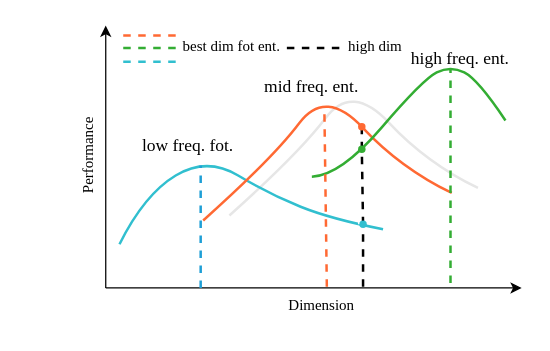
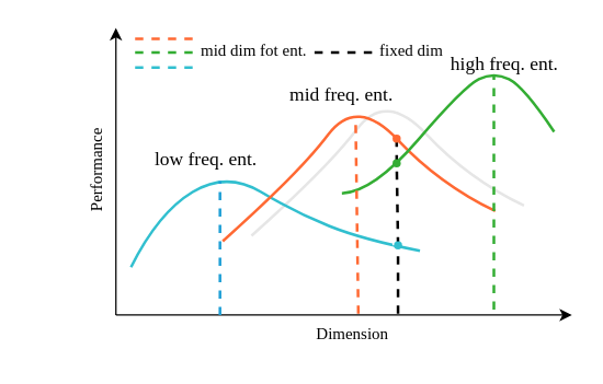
- <mxCell id="18" value="&lt;font face=&quot;Times New Roman&quot;&gt;best dim fot ent.&lt;/font&gt;" style="text;strokeColor=none;align=center;fillColor=none;html=1;verticalAlign=middle;whiteSpace=wrap;rounded=0;" vertex="1" parent="1"><mxGeometry x="135" y="22" width="100" height="30" as="geometry" /></mxCell>
+ <mxCell id="18" value="&lt;font face=&quot;Times New Roman&quot;&gt;mid dim fot ent.&lt;/font&gt;" style="text;strokeColor=none;align=center;fillColor=none;html=1;verticalAlign=middle;whiteSpace=wrap;rounded=0;" vertex="1" parent="1"><mxGeometry x="135" y="22" width="100" height="30" as="geometry" /></mxCell>
- <mxCell id="20" value="&lt;font face=&quot;Times New Roman&quot;&gt;high dim&lt;/font&gt;" style="text;strokeColor=none;align=center;fillColor=none;html=1;verticalAlign=middle;whiteSpace=wrap;rounded=0;" vertex="1" parent="1"><mxGeometry x="250" y="22" width="100" height="30" as="geometry" /></mxCell>
+ <mxCell id="20" value="&lt;font face=&quot;Times New Roman&quot;&gt;fixed dim&lt;/font&gt;" style="text;strokeColor=none;align=center;fillColor=none;html=1;verticalAlign=middle;whiteSpace=wrap;rounded=0;" vertex="1" parent="1"><mxGeometry x="250" y="22" width="100" height="30" as="geometry" /></mxCell>
- <mxCell id="12" value="&lt;font style=&quot;font-size: 14px;&quot; face=&quot;Times New Roman&quot;&gt;low freq. fot.&lt;/font&gt;" style="text;strokeColor=none;align=center;fillColor=none;html=1;verticalAlign=middle;whiteSpace=wrap;rounded=0;" vertex="1" parent="1"><mxGeometry x="100" y="102" width="100" height="30" as="geometry" /></mxCell>
+ <mxCell id="12" value="&lt;font style=&quot;font-size: 14px;&quot; face=&quot;Times New Roman&quot;&gt;low freq. ent.&lt;/font&gt;" style="text;strokeColor=none;align=center;fillColor=none;html=1;verticalAlign=middle;whiteSpace=wrap;rounded=0;" vertex="1" parent="1"><mxGeometry x="100" y="102" width="100" height="30" as="geometry" /></mxCell>
